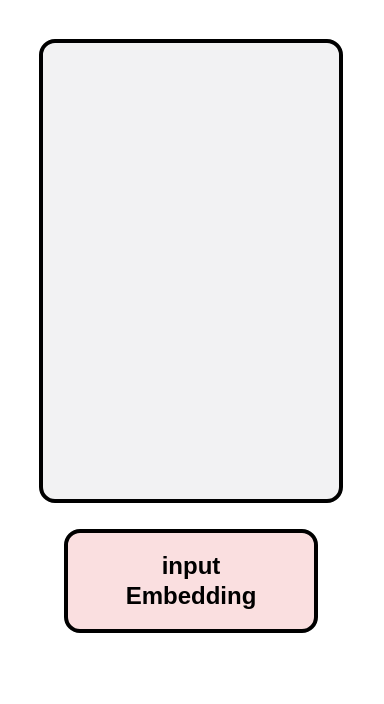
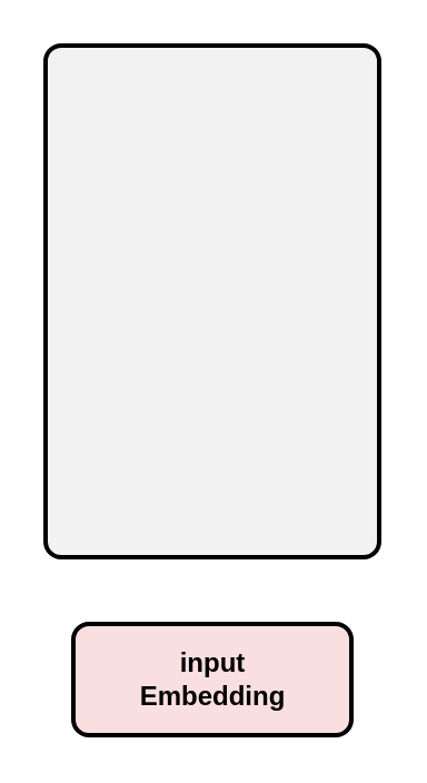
- <mxCell id="3" value="&lt;b&gt;input&lt;br&gt;Embedding&lt;/b&gt;" style="rounded=1;whiteSpace=wrap;html=1;absoluteArcSize=1;arcSize=14;strokeWidth=2;fillColor=#fadfe0;" vertex="1" parent="1"><mxGeometry x="32.5" y="265" width="125" height="50" as="geometry" /></mxCell>
+ <mxCell id="3" value="&lt;b&gt;input&lt;br&gt;Embedding&lt;/b&gt;" style="rounded=1;whiteSpace=wrap;html=1;absoluteArcSize=1;arcSize=14;strokeWidth=2;fillColor=#fadfe0;" vertex="1" parent="1"><mxGeometry x="32.5" y="280" width="125" height="50" as="geometry" /></mxCell>
